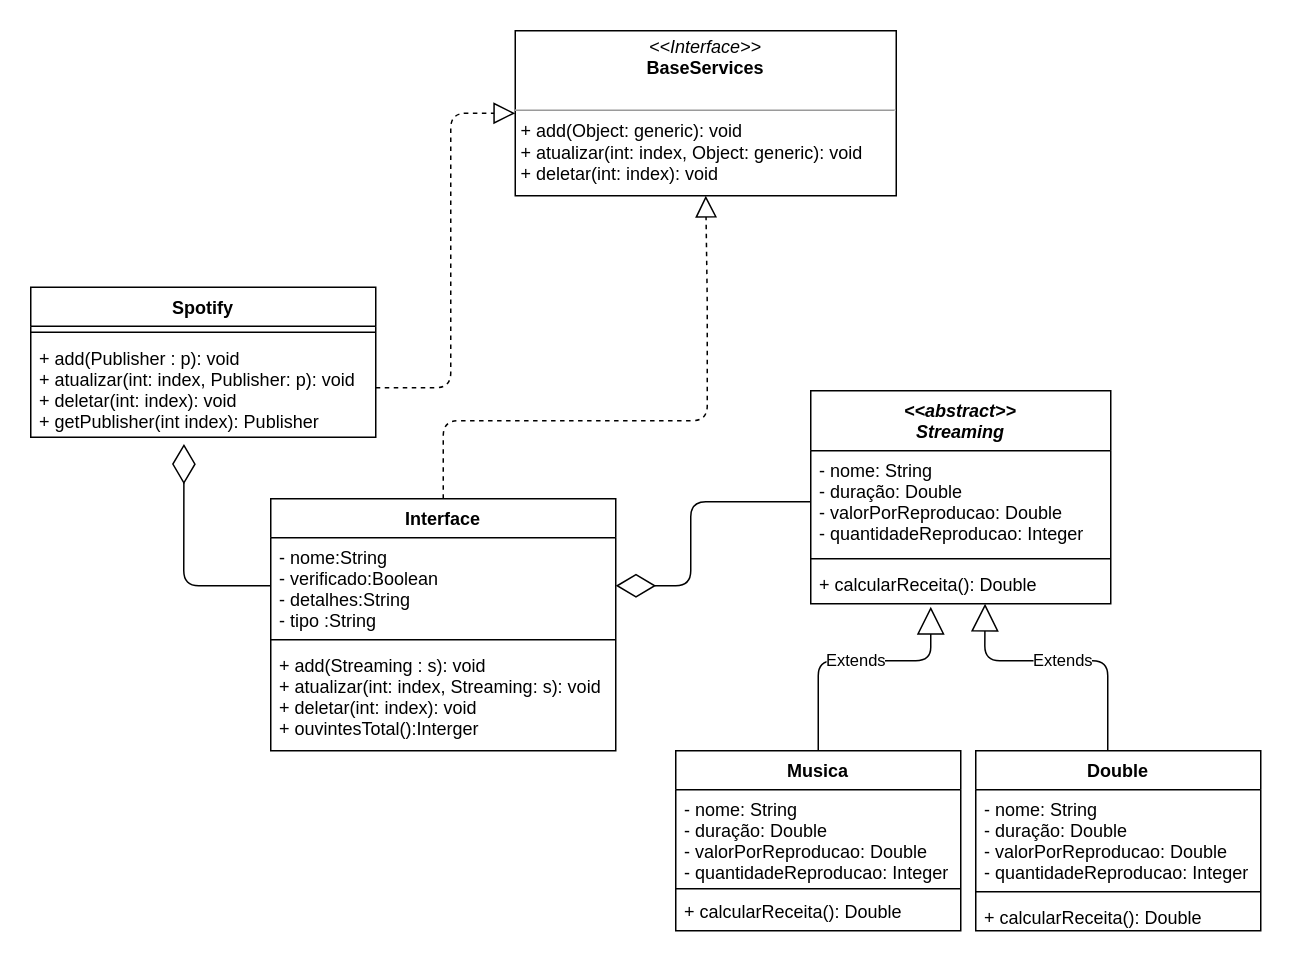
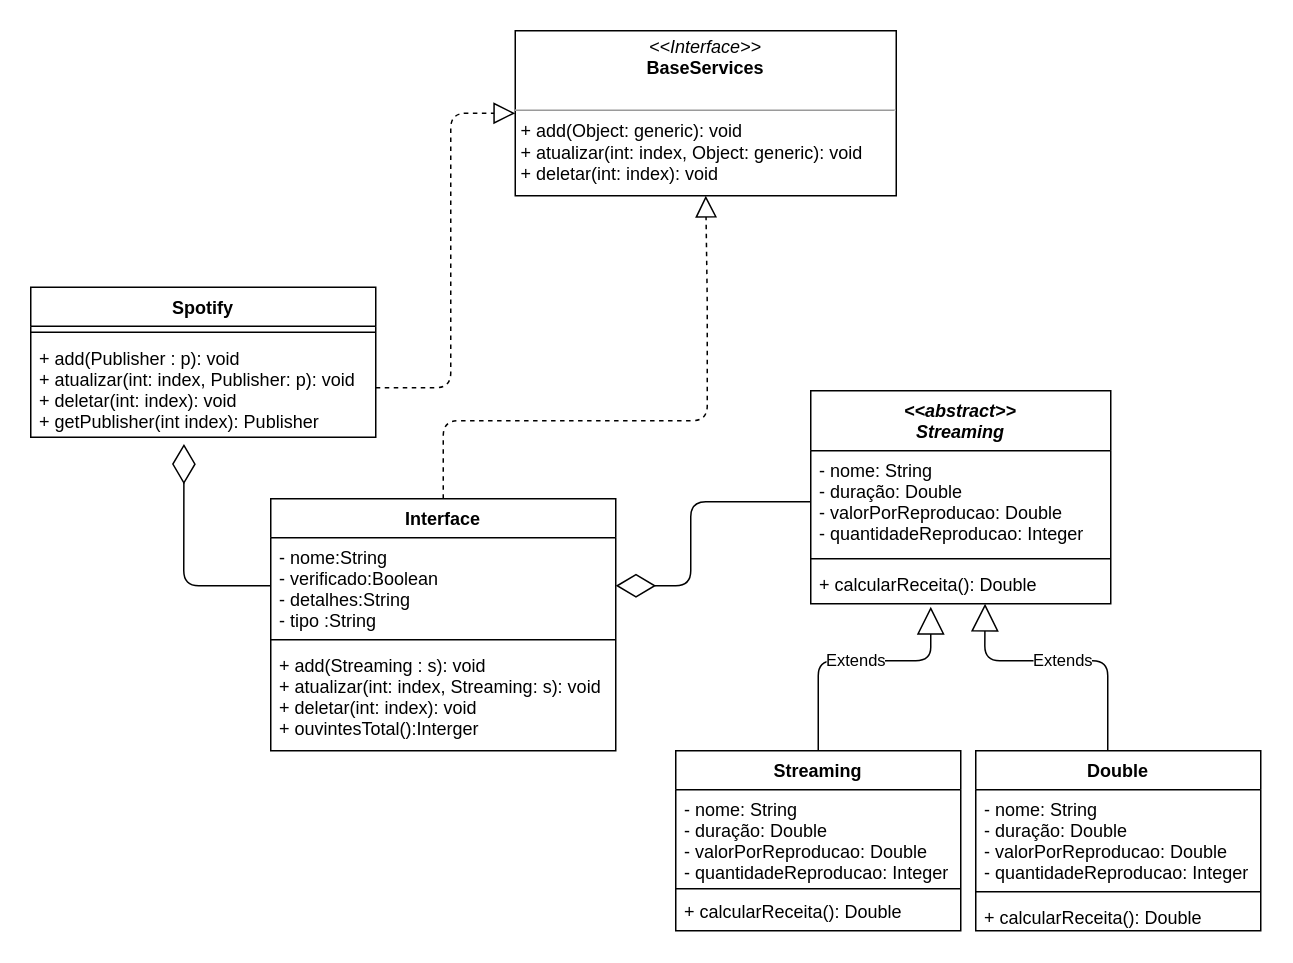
- <mxCell id="6" value="Musica" style="swimlane;fontStyle=1;align=center;verticalAlign=top;childLayout=stackLayout;horizontal=1;startSize=26;horizontalStack=0;resizeParent=1;resizeParentMax=0;resizeLast=0;collapsible=1;marginBottom=0;" parent="1" vertex="1"><mxGeometry x="450" y="500" width="190" height="120" as="geometry" /></mxCell>
+ <mxCell id="6" value="Streaming" style="swimlane;fontStyle=1;align=center;verticalAlign=top;childLayout=stackLayout;horizontal=1;startSize=26;horizontalStack=0;resizeParent=1;resizeParentMax=0;resizeLast=0;collapsible=1;marginBottom=0;" parent="1" vertex="1"><mxGeometry x="450" y="500" width="190" height="120" as="geometry" /></mxCell>
